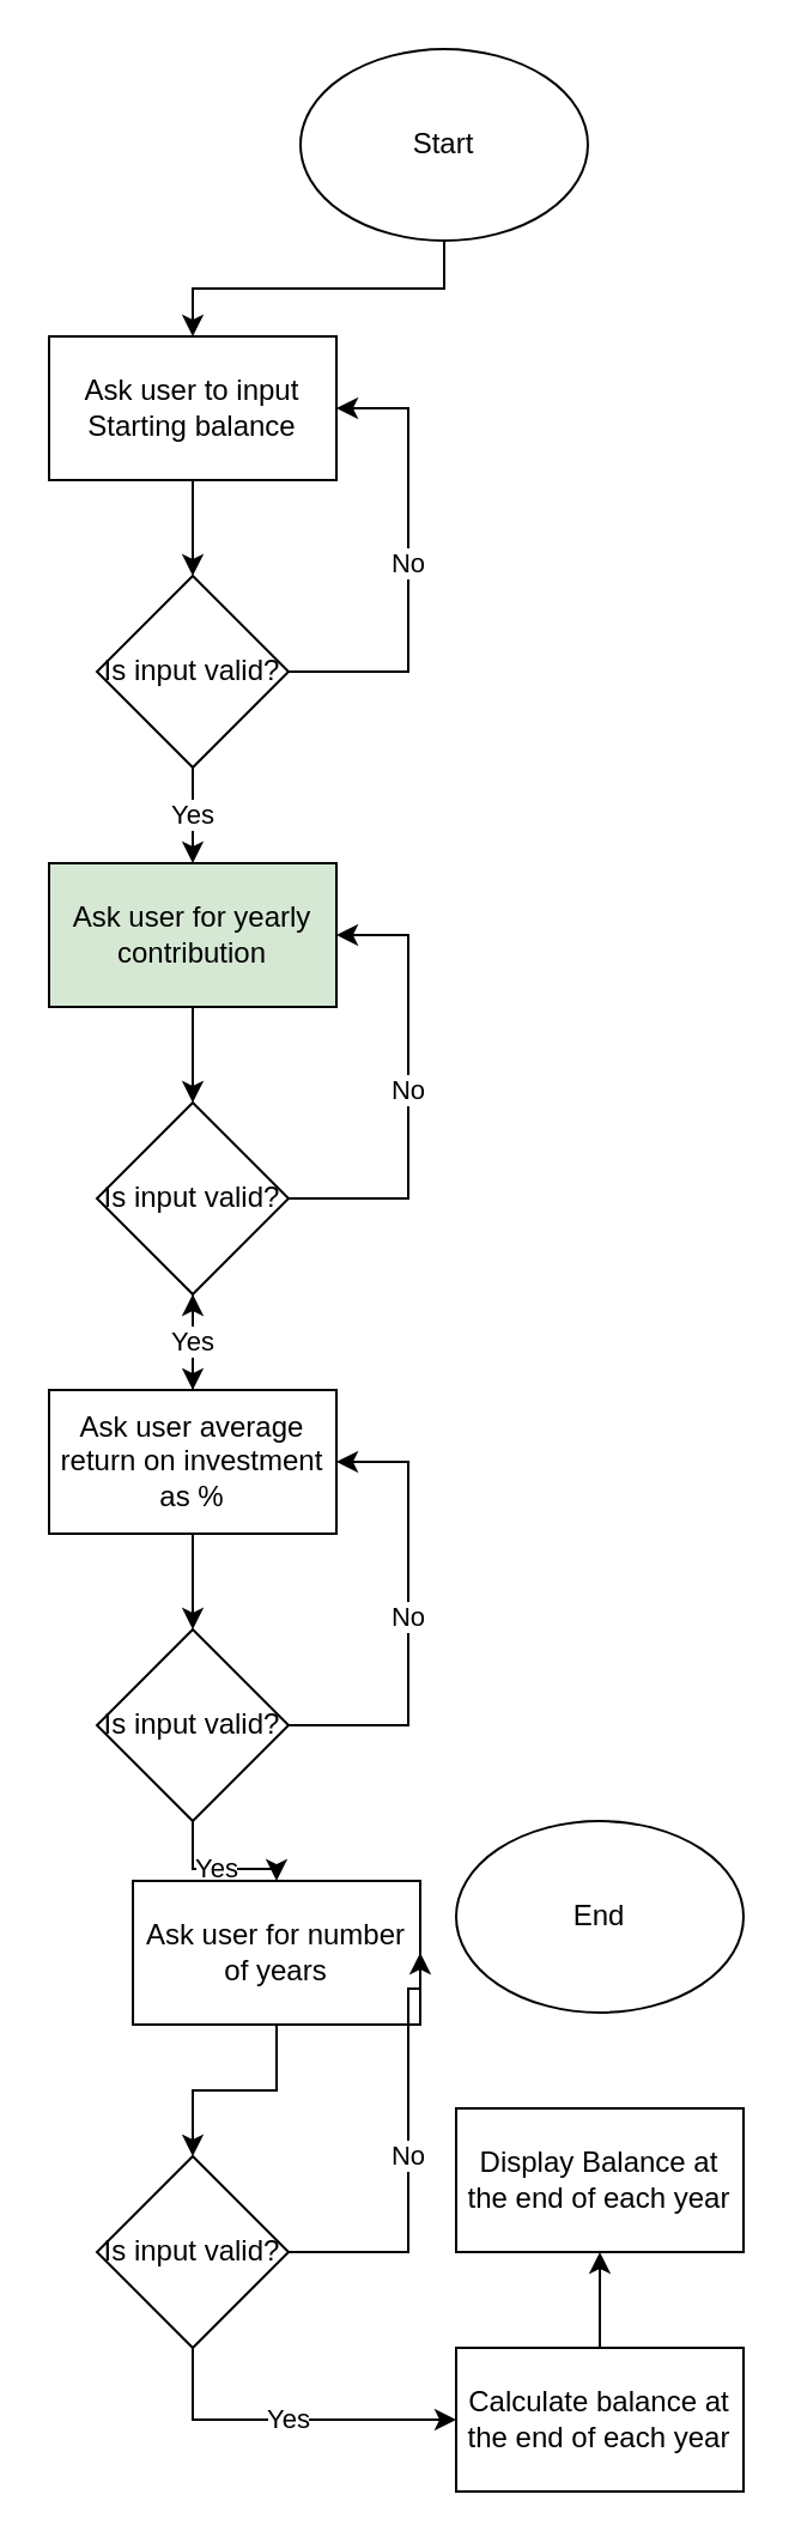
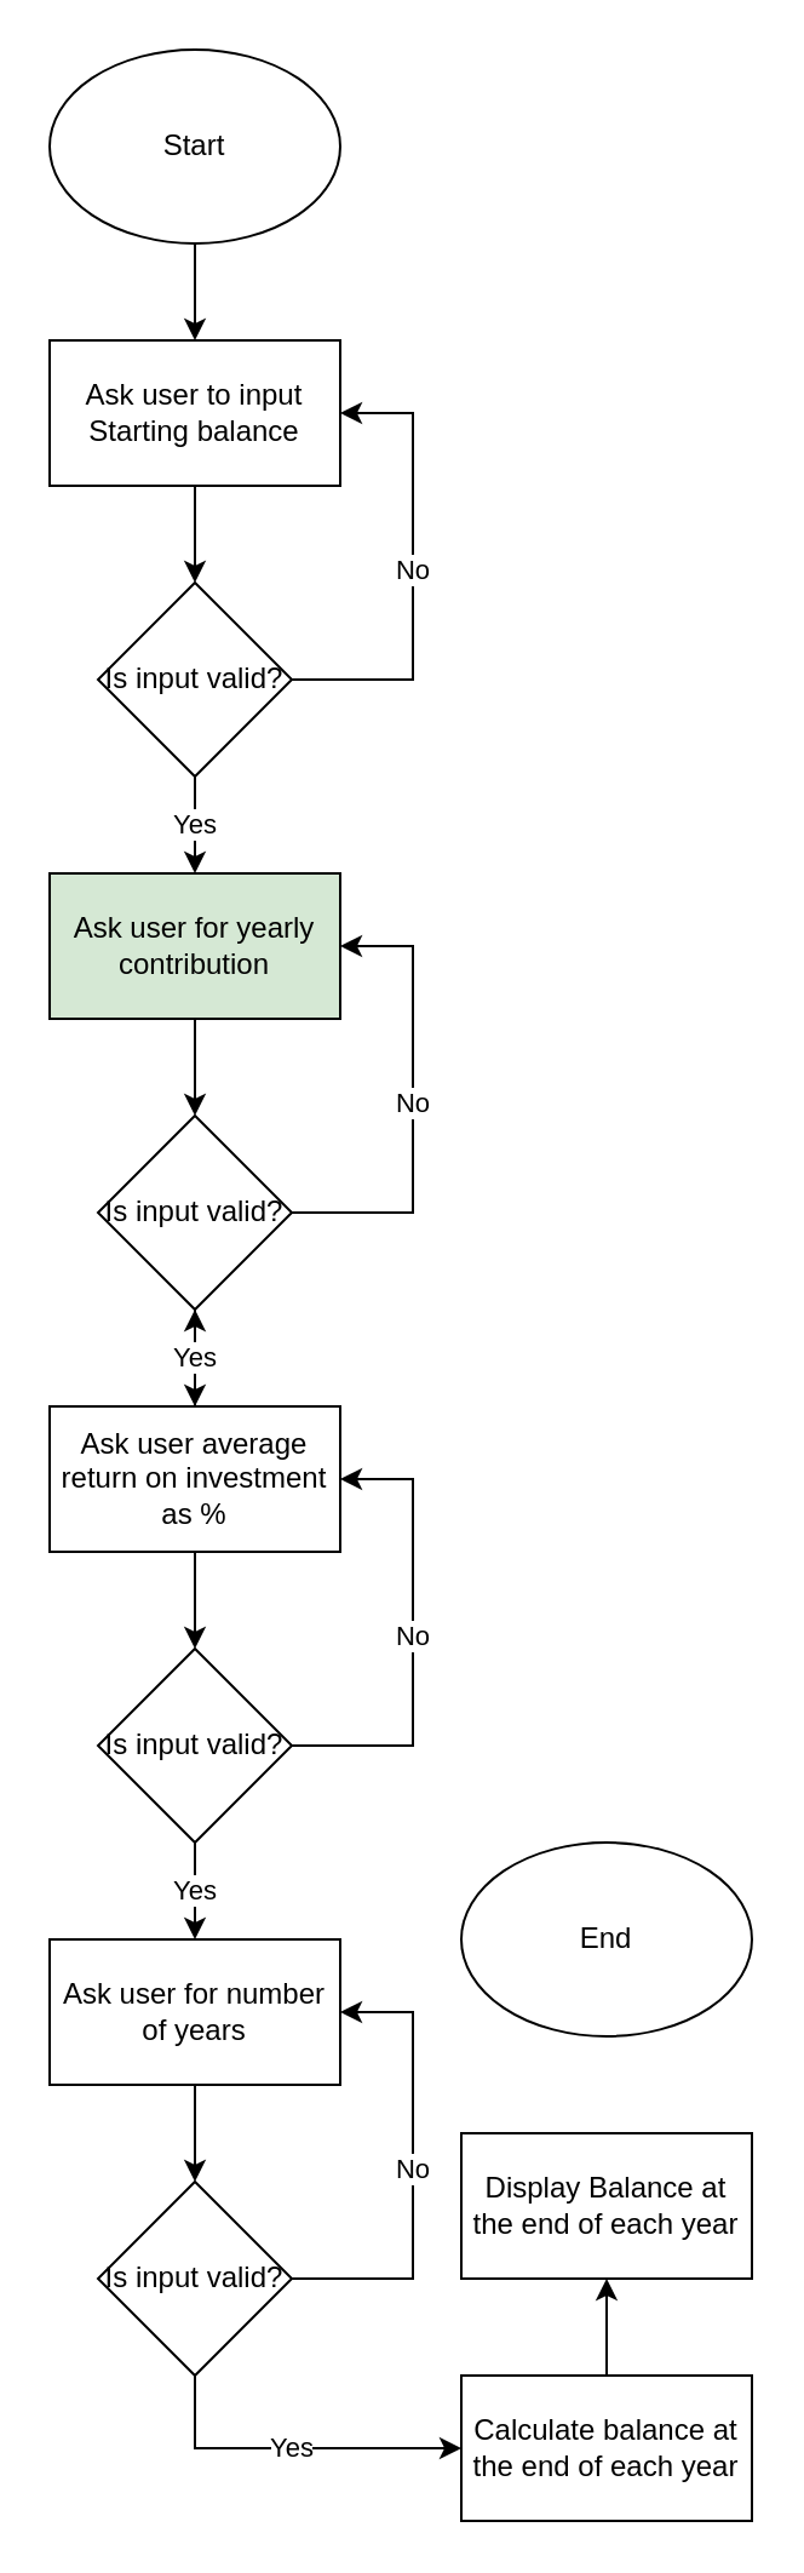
- <mxCell id="3" value="Start" style="ellipse;whiteSpace=wrap;html=1;" vertex="1" parent="1"><mxGeometry x="125" y="20" width="120" height="80" as="geometry" /></mxCell>
+ <mxCell id="3" value="Start" style="ellipse;whiteSpace=wrap;html=1;" vertex="1" parent="1"><mxGeometry x="20" y="20" width="120" height="80" as="geometry" /></mxCell>
- <mxCell id="21" value="Ask user for number of years" style="rounded=0;whiteSpace=wrap;html=1;" vertex="1" parent="1"><mxGeometry x="55" y="785" width="120" height="60" as="geometry" /></mxCell>
+ <mxCell id="21" value="Ask user for number of years" style="rounded=0;whiteSpace=wrap;html=1;" vertex="1" parent="1"><mxGeometry x="20" y="800" width="120" height="60" as="geometry" /></mxCell>
